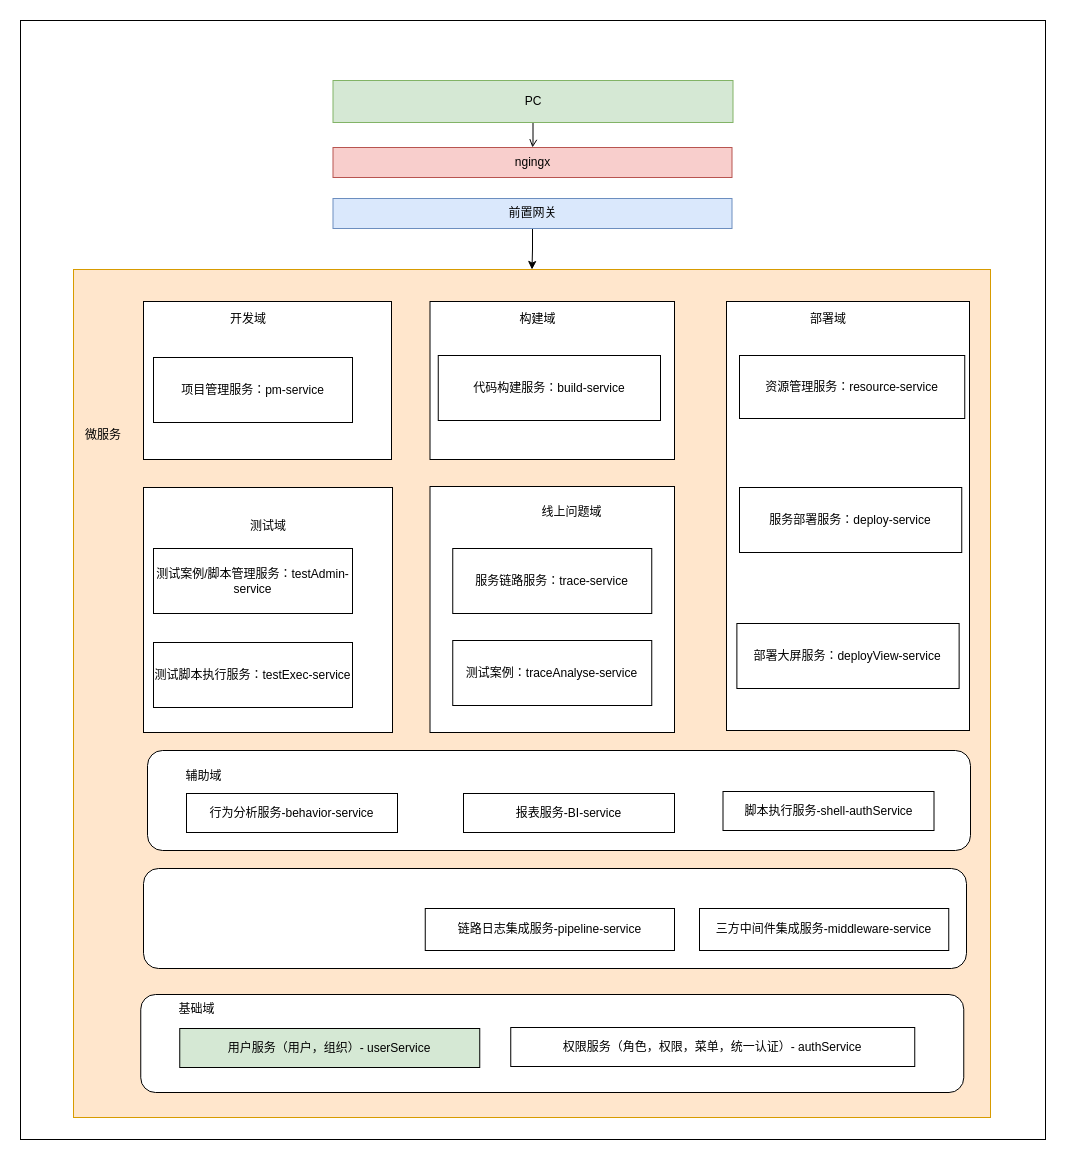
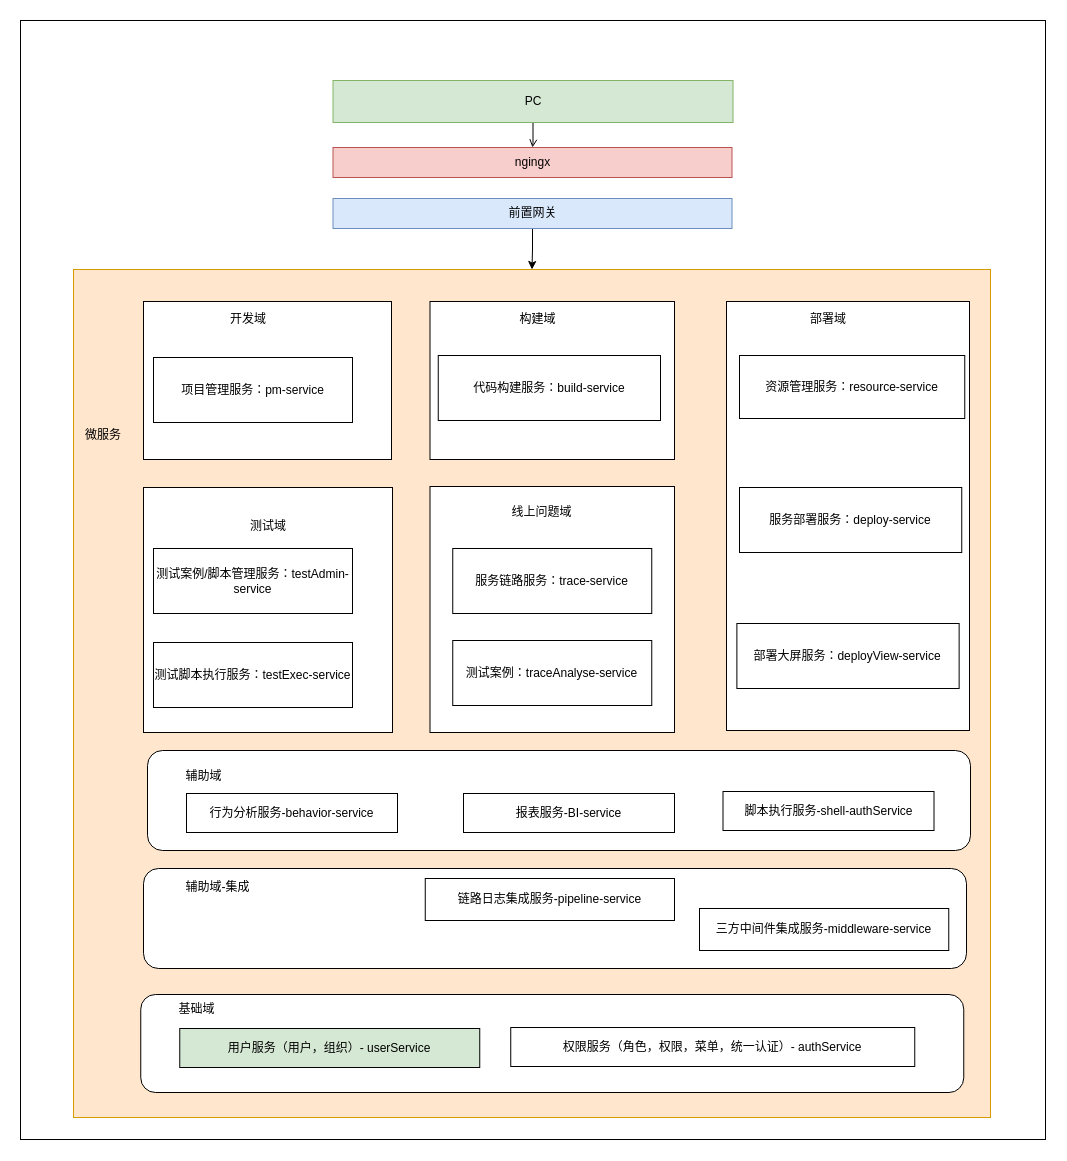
- <mxCell id="17" value="线上问题域" style="text;html=1;strokeColor=none;fillColor=none;align=center;verticalAlign=middle;whiteSpace=wrap;rounded=0;" vertex="1" parent="1"><mxGeometry x="531.5" y="497" width="79" height="30" as="geometry" /></mxCell>
+ <mxCell id="17" value="线上问题域" style="text;html=1;strokeColor=none;fillColor=none;align=center;verticalAlign=middle;whiteSpace=wrap;rounded=0;" vertex="1" parent="1"><mxGeometry x="501.5" y="497" width="79" height="30" as="geometry" /></mxCell>
+ <mxCell id="35" value="辅助域-集成" style="text;html=1;strokeColor=none;fillColor=none;align=center;verticalAlign=middle;whiteSpace=wrap;rounded=0;" vertex="1" parent="1"><mxGeometry x="178" y="872" width="79" height="30" as="geometry" /></mxCell>
- <mxCell id="40" value="链路日志集成服务-pipeline-service" style="rounded=0;whiteSpace=wrap;html=1;" vertex="1" parent="1"><mxGeometry x="424.75" y="908" width="249.25" height="42" as="geometry" /></mxCell>
+ <mxCell id="40" value="链路日志集成服务-pipeline-service" style="rounded=0;whiteSpace=wrap;html=1;" vertex="1" parent="1"><mxGeometry x="424.75" y="878" width="249.25" height="42" as="geometry" /></mxCell>
